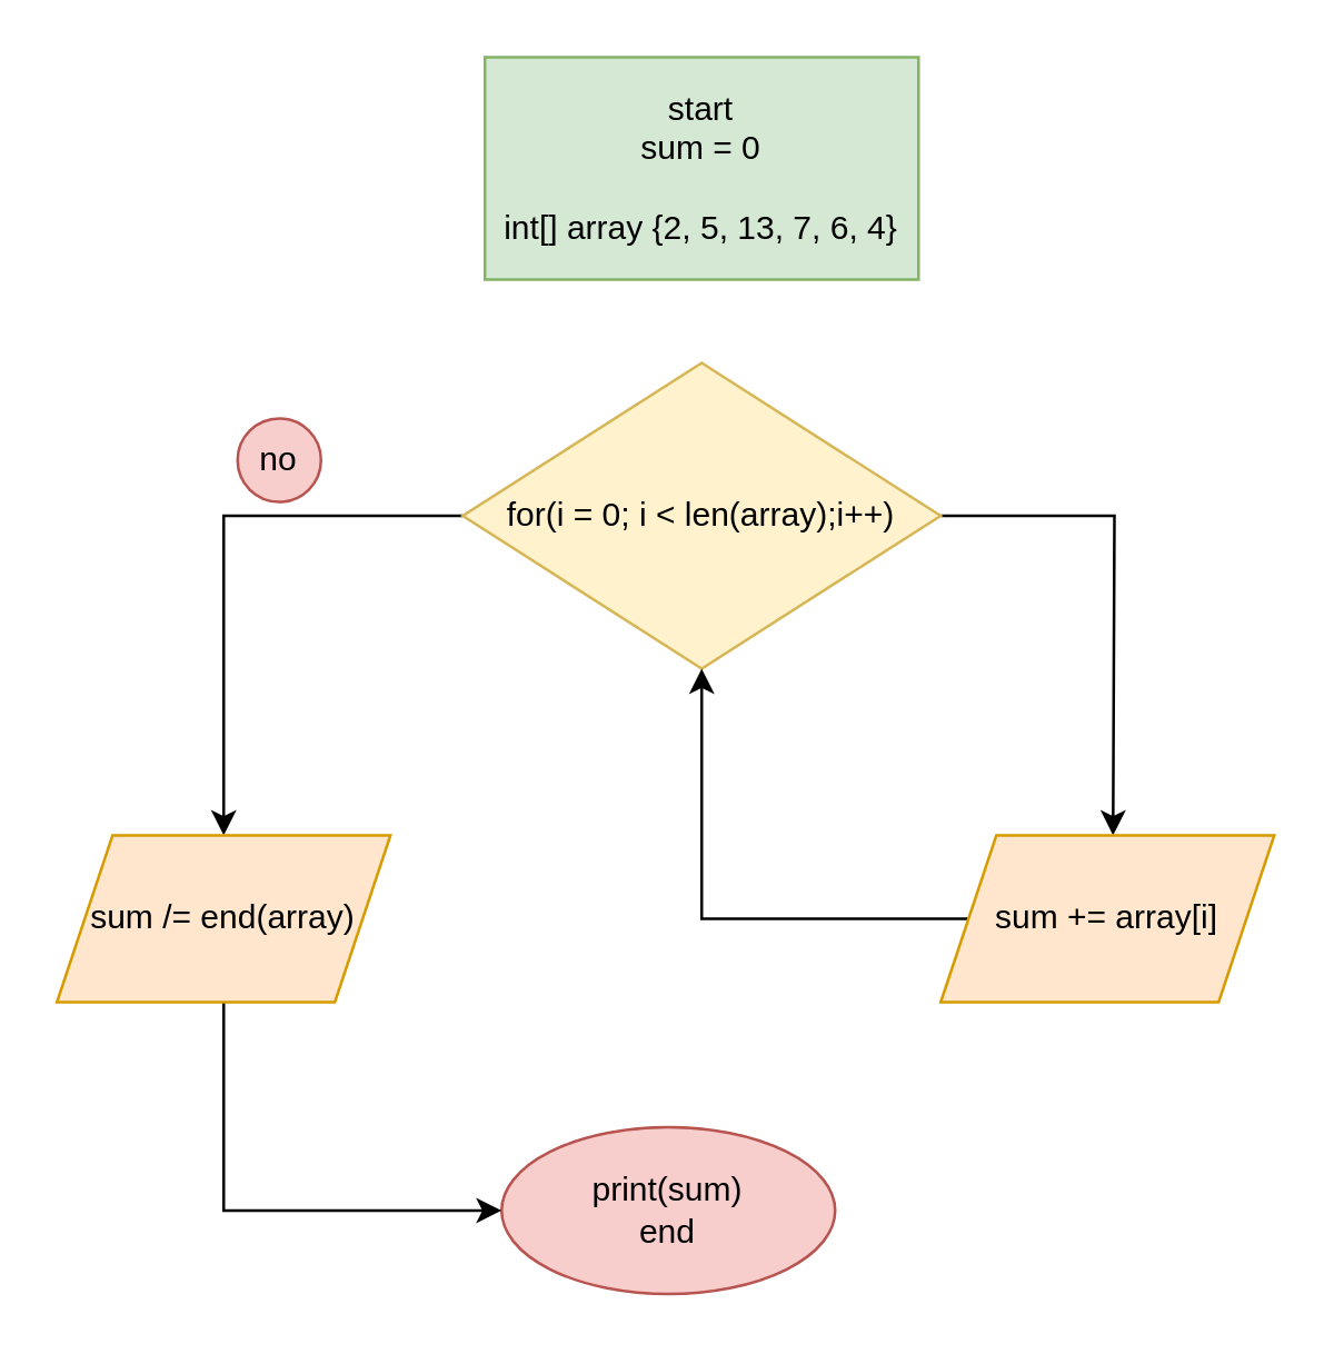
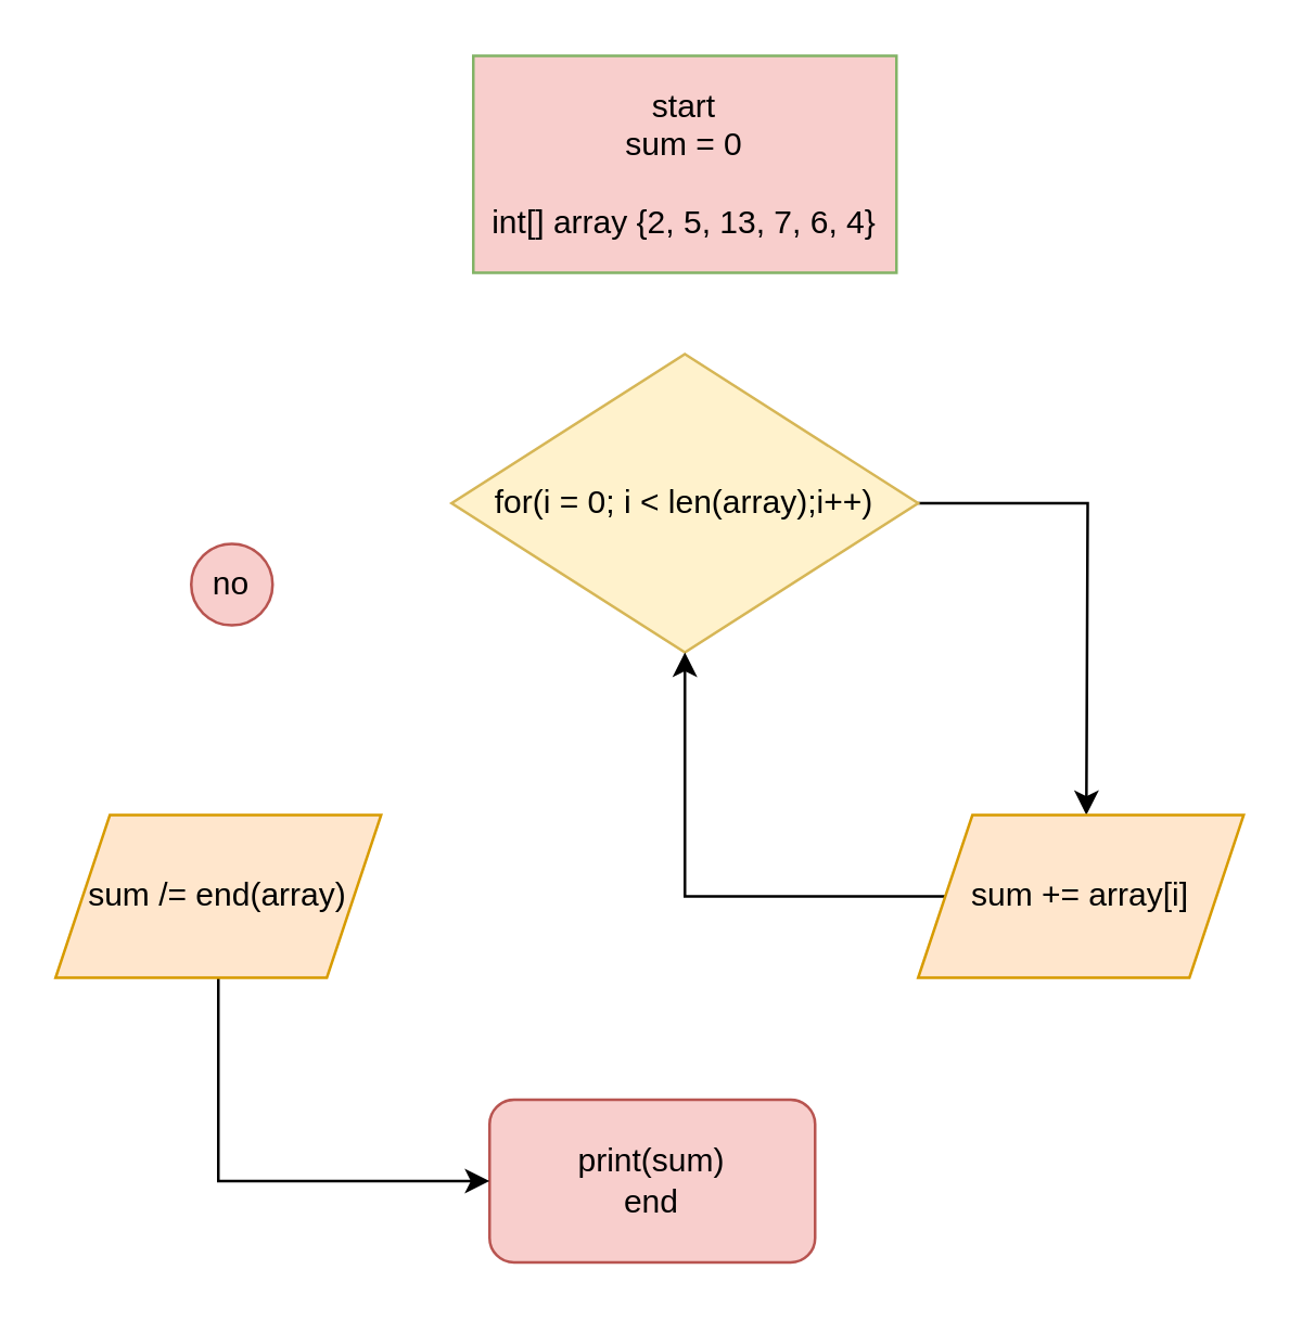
- <mxCell id="2" value="&lt;div&gt;&lt;font color=&quot;#000000&quot;&gt;start&lt;/font&gt;&lt;/div&gt;&lt;div&gt;&lt;font color=&quot;#000000&quot;&gt;sum = 0&lt;br&gt;&lt;/font&gt;&lt;/div&gt;&lt;div&gt;&lt;font color=&quot;#000000&quot;&gt;&lt;br&gt;&lt;/font&gt;&lt;/div&gt;&lt;div&gt;&lt;font color=&quot;#000000&quot;&gt;int[] array {2, 5, 13, 7, 6, 4&lt;/font&gt;&lt;font color=&quot;#000000&quot;&gt;}&lt;br&gt;&lt;/font&gt;&lt;/div&gt;" style="rounded=0;whiteSpace=wrap;html=1;fillColor=#d5e8d4;strokeColor=#82b366;" vertex="1" parent="1"><mxGeometry x="174" y="20" width="156" height="80" as="geometry" /></mxCell>
+ <mxCell id="2" value="&lt;div&gt;&lt;font color=&quot;#000000&quot;&gt;start&lt;/font&gt;&lt;/div&gt;&lt;div&gt;&lt;font color=&quot;#000000&quot;&gt;sum = 0&lt;br&gt;&lt;/font&gt;&lt;/div&gt;&lt;div&gt;&lt;font color=&quot;#000000&quot;&gt;&lt;br&gt;&lt;/font&gt;&lt;/div&gt;&lt;div&gt;&lt;font color=&quot;#000000&quot;&gt;int[] array {2, 5, 13, 7, 6, 4&lt;/font&gt;&lt;font color=&quot;#000000&quot;&gt;}&lt;br&gt;&lt;/font&gt;&lt;/div&gt;" style="rounded=0;whiteSpace=wrap;html=1;fillColor=#f8cecc;strokeColor=#82b366;" vertex="1" parent="1"><mxGeometry x="174" y="20" width="156" height="80" as="geometry" /></mxCell>
- <mxCell id="9" value="&lt;font color=&quot;#000000&quot;&gt;no&lt;/font&gt;" style="ellipse;whiteSpace=wrap;html=1;aspect=fixed;fillColor=#f8cecc;strokeColor=#b85450;" vertex="1" parent="1"><mxGeometry x="85" y="150" width="30" height="30" as="geometry" /></mxCell>
+ <mxCell id="9" value="&lt;font color=&quot;#000000&quot;&gt;no&lt;/font&gt;" style="ellipse;whiteSpace=wrap;html=1;aspect=fixed;fillColor=#f8cecc;strokeColor=#b85450;" vertex="1" parent="1"><mxGeometry x="70" y="200" width="30" height="30" as="geometry" /></mxCell>
- <mxCell id="5" style="edgeStyle=orthogonalEdgeStyle;rounded=0;orthogonalLoop=1;jettySize=auto;html=1;" edge="1" parent="1" source="6" target="11"><mxGeometry relative="1" as="geometry"><mxPoint x="80" y="300" as="targetPoint" /></mxGeometry></mxCell>
- <mxCell id="3" value="&lt;div&gt;&lt;font color=&quot;#000000&quot;&gt;print(sum)&lt;/font&gt;&lt;/div&gt;&lt;div&gt;&lt;font color=&quot;#000000&quot;&gt;end&lt;br&gt;&lt;/font&gt;&lt;/div&gt;" style="ellipse;whiteSpace=wrap;html=1;fillColor=#f8cecc;strokeColor=#b85450;" vertex="1" parent="1"><mxGeometry x="180" y="405" width="120" height="60" as="geometry" /></mxCell>
+ <mxCell id="3" value="&lt;div&gt;&lt;font color=&quot;#000000&quot;&gt;print(sum)&lt;/font&gt;&lt;/div&gt;&lt;div&gt;&lt;font color=&quot;#000000&quot;&gt;end&lt;br&gt;&lt;/font&gt;&lt;/div&gt;" style="rounded=1;whiteSpace=wrap;html=1;fillColor=#f8cecc;strokeColor=#b85450;" vertex="1" parent="1"><mxGeometry x="180" y="405" width="120" height="60" as="geometry" /></mxCell>
